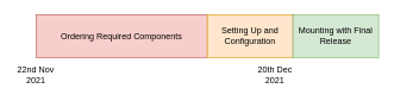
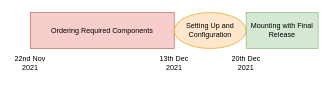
- <mxCell id="3" value="Setting Up and Configuration" style="rounded=0;whiteSpace=wrap;html=1;fillColor=#ffe6cc;strokeColor=#d79b00;" parent="1" vertex="1"><mxGeometry x="290" y="20" width="120" height="60" as="geometry" /></mxCell>
+ <mxCell id="3" value="Setting Up and Configuration" style="ellipse;whiteSpace=wrap;html=1;fillColor=#ffe6cc;strokeColor=#d79b00;" parent="1" vertex="1"><mxGeometry x="290" y="20" width="120" height="60" as="geometry" /></mxCell>
+ <mxCell id="6" value="13th Dec 2021" style="text;html=1;strokeColor=none;fillColor=none;align=center;verticalAlign=middle;whiteSpace=wrap;rounded=0;" parent="1" vertex="1"><mxGeometry x="260" y="89" width="60" height="30" as="geometry" /></mxCell>
- <mxCell id="7" value="20th Dec 2021" style="text;html=1;strokeColor=none;fillColor=none;align=center;verticalAlign=middle;whiteSpace=wrap;rounded=0;" parent="1" vertex="1"><mxGeometry x="355" y="89" width="60" height="30" as="geometry" /></mxCell>
+ <mxCell id="7" value="20th Dec 2021" style="text;html=1;strokeColor=none;fillColor=none;align=center;verticalAlign=middle;whiteSpace=wrap;rounded=0;" parent="1" vertex="1"><mxGeometry x="380" y="89" width="60" height="30" as="geometry" /></mxCell>
